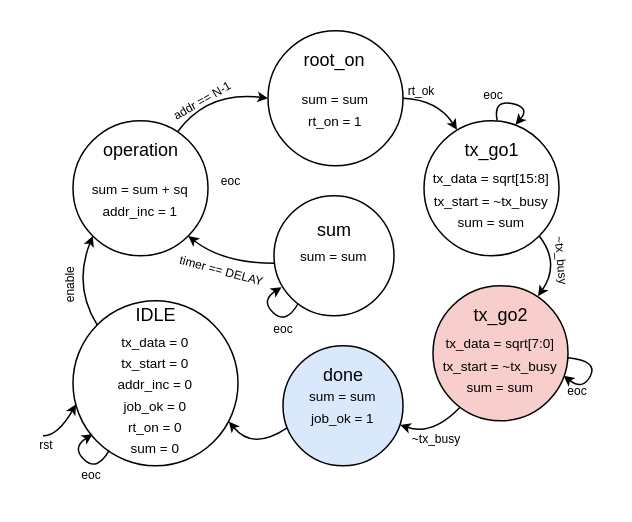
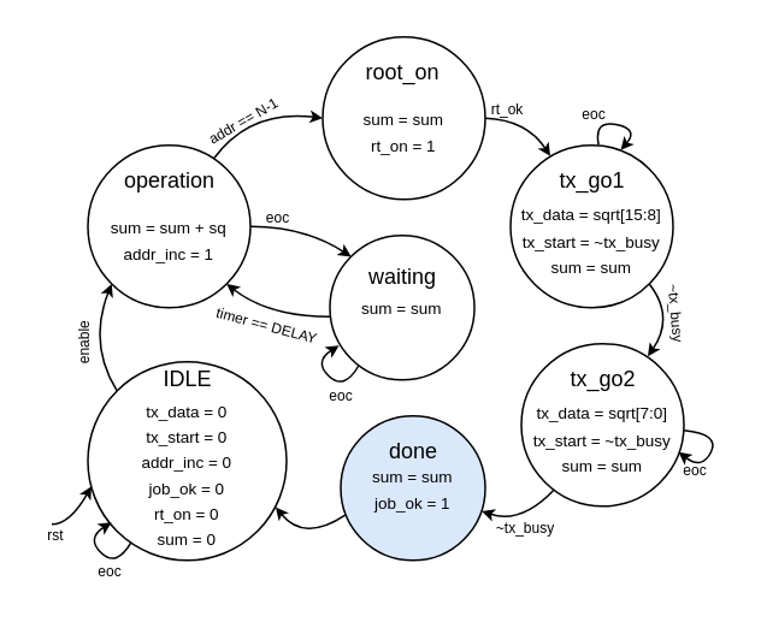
+ <mxCell id="5" style="edgeStyle=none;curved=1;orthogonalLoop=1;jettySize=auto;html=1;exitX=1;exitY=0.5;exitDx=0;exitDy=0;entryX=0;entryY=0;entryDx=0;entryDy=0;fontSize=8;endSize=4;startSize=4;" edge="1" parent="1" source="7" target="11"><mxGeometry relative="1" as="geometry"><Array as="points"><mxPoint x="168" y="125" /></Array></mxGeometry></mxCell>
- <mxCell id="12" value="sum&lt;br&gt;" style="text;html=1;align=center;verticalAlign=middle;resizable=0;points=[];autosize=1;strokeColor=none;fillColor=none;fontSize=12;" parent="1" vertex="1"><mxGeometry x="197" y="143" width="50" height="20" as="geometry" /></mxCell>
+ <mxCell id="12" value="waiting&lt;br&gt;" style="text;html=1;align=center;verticalAlign=middle;resizable=0;points=[];autosize=1;strokeColor=none;fillColor=none;fontSize=12;" parent="1" vertex="1"><mxGeometry x="197" y="143" width="50" height="20" as="geometry" /></mxCell>
- <mxCell id="20" value="&lt;font style=&quot;font-size: 9px;&quot;&gt;&lt;br&gt;tx_data = sqrt[7:0]&lt;br&gt;tx_start = ~tx_busy&lt;br&gt;sum = sum&lt;br&gt;&lt;/font&gt;" style="ellipse;whiteSpace=wrap;html=1;aspect=fixed;fillColor=#f8cecc;" parent="1" vertex="1"><mxGeometry x="288" y="190" width="90" height="90" as="geometry" /></mxCell>
+ <mxCell id="20" value="&lt;font style=&quot;font-size: 9px;&quot;&gt;&lt;br&gt;tx_data = sqrt[7:0]&lt;br&gt;tx_start = ~tx_busy&lt;br&gt;sum = sum&lt;br&gt;&lt;/font&gt;" style="ellipse;whiteSpace=wrap;html=1;aspect=fixed;" parent="1" vertex="1"><mxGeometry x="288" y="190" width="90" height="90" as="geometry" /></mxCell>
